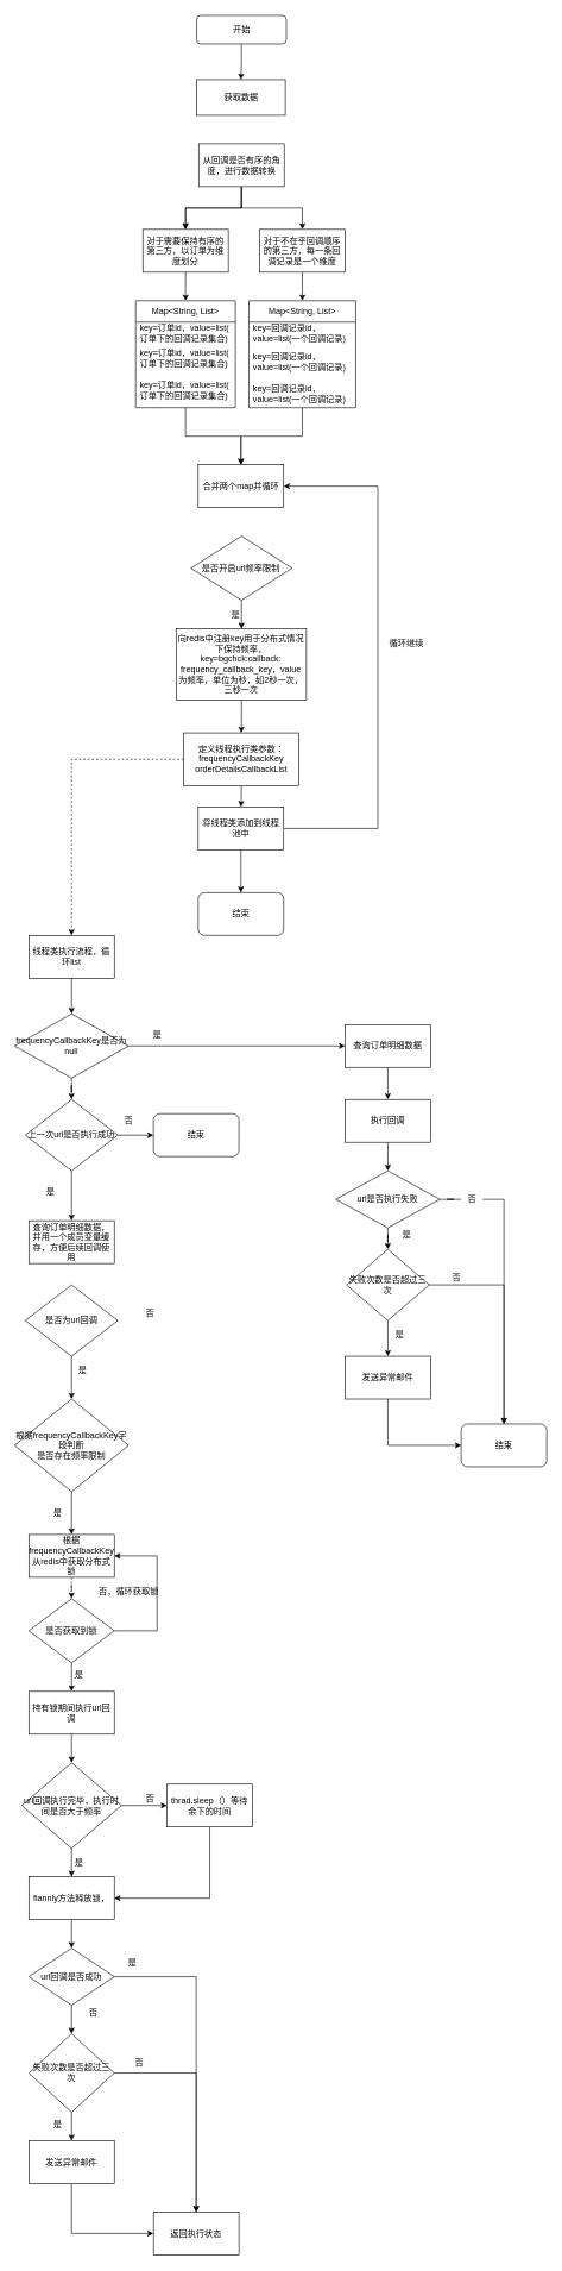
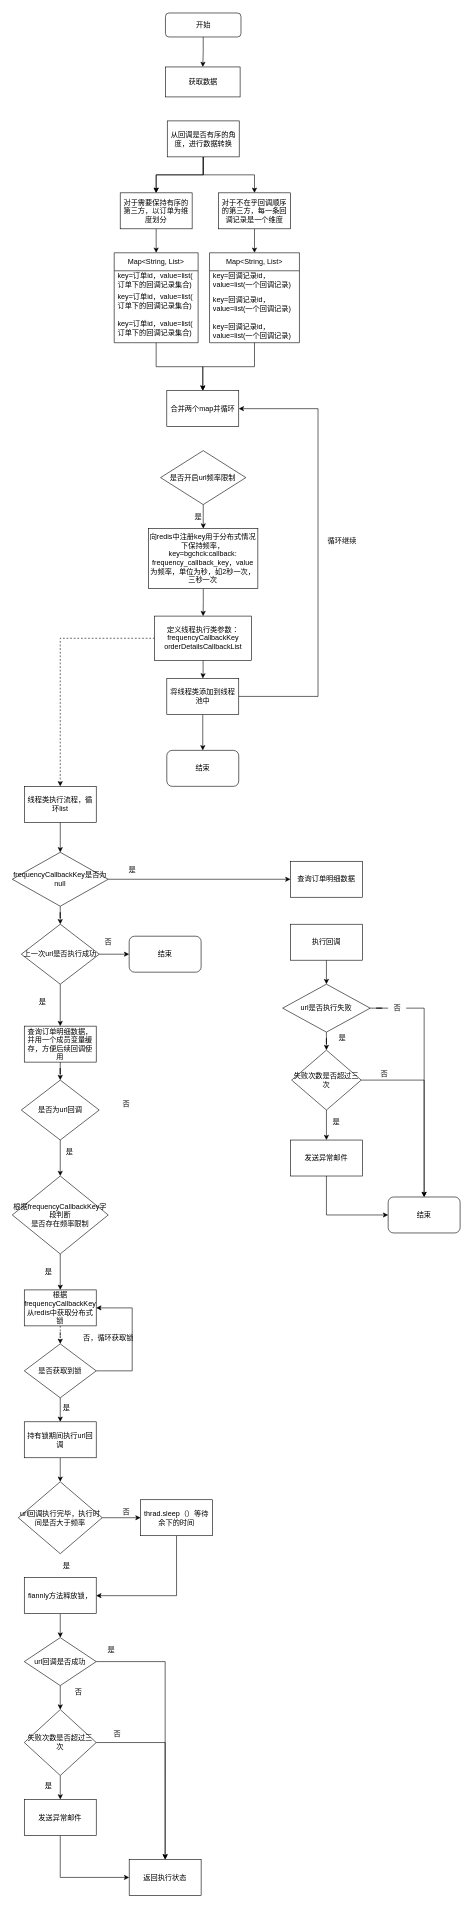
- <mxCell id="88" value="" style="edgeStyle=orthogonalEdgeStyle;rounded=0;orthogonalLoop=1;jettySize=auto;html=1;fontSize=12;" edge="1" parent="1" source="89" target="92"><mxGeometry relative="1" as="geometry" /></mxCell>
+ <mxCell id="38" value="" style="edgeStyle=orthogonalEdgeStyle;rounded=0;orthogonalLoop=1;jettySize=auto;html=1;fontSize=12;" edge="1" parent="1" source="39" target="41"><mxGeometry relative="1" as="geometry" /></mxCell>
- <mxCell id="56" value="" style="edgeStyle=orthogonalEdgeStyle;rounded=0;orthogonalLoop=1;jettySize=auto;html=1;fontSize=12;" edge="1" parent="1" source="58" target="60"><mxGeometry relative="1" as="geometry" /></mxCell>
